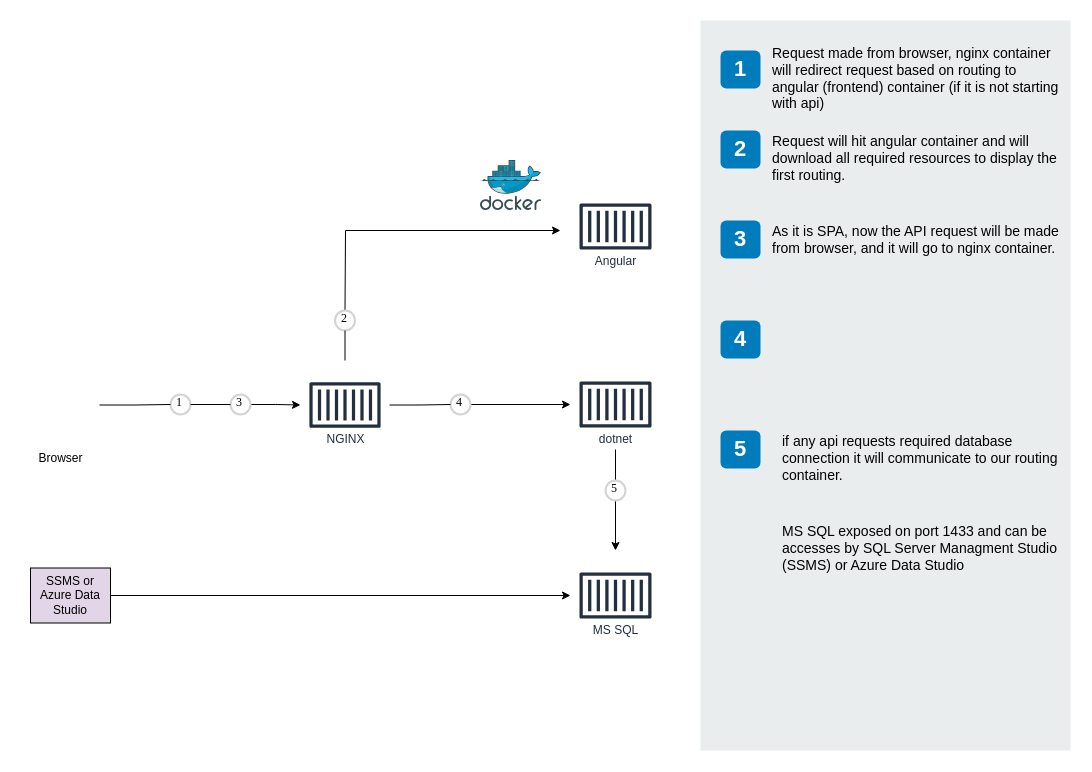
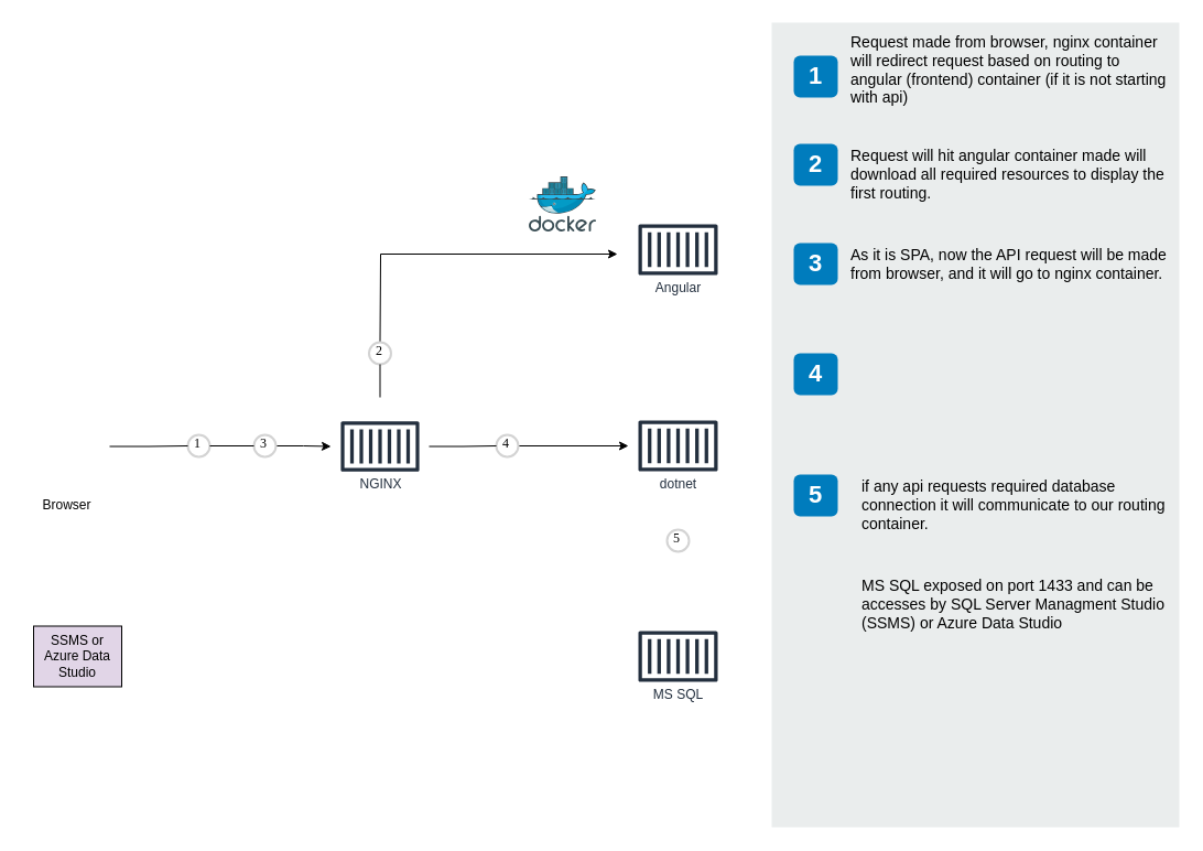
- <mxCell id="10" value="&lt;span&gt;Request made from browser, nginx container will redirect request based on routing to angular (frontend) container (if it is not starting with api)&lt;/span&gt;" style="text;html=1;align=left;verticalAlign=top;spacingTop=-4;fontSize=14;labelBackgroundColor=none;whiteSpace=wrap;" parent="1" vertex="1"><mxGeometry x="770" y="42" width="290" height="68" as="geometry" /></mxCell>
+ <mxCell id="10" value="&lt;span&gt;Request made from browser, nginx container will redirect request based on routing to angular (frontend) container (if it is not starting with api)&lt;/span&gt;" style="text;html=1;align=left;verticalAlign=top;spacingTop=-4;fontSize=14;labelBackgroundColor=none;whiteSpace=wrap;" parent="1" vertex="1"><mxGeometry x="770" y="27" width="290" height="68" as="geometry" /></mxCell>
- <mxCell id="14" value="Request will hit angular container and will download all required resources to display the first routing." style="text;html=1;align=left;verticalAlign=top;spacingTop=-4;fontSize=14;labelBackgroundColor=none;whiteSpace=wrap;" parent="1" vertex="1"><mxGeometry x="770" y="130" width="290" height="68" as="geometry" /></mxCell>
+ <mxCell id="14" value="Request will hit angular container made will download all required resources to display the first routing." style="text;html=1;align=left;verticalAlign=top;spacingTop=-4;fontSize=14;labelBackgroundColor=none;whiteSpace=wrap;" parent="1" vertex="1"><mxGeometry x="770" y="130" width="290" height="68" as="geometry" /></mxCell>
- <mxCell id="26" style="edgeStyle=orthogonalEdgeStyle;rounded=0;orthogonalLoop=1;jettySize=auto;html=1;" parent="1" source="23" target="25" edge="1"><mxGeometry relative="1" as="geometry" /></mxCell>
- <mxCell id="33" style="edgeStyle=orthogonalEdgeStyle;rounded=0;orthogonalLoop=1;jettySize=auto;html=1;" edge="1" parent="1" source="34" target="25"><mxGeometry relative="1" as="geometry" /></mxCell>
